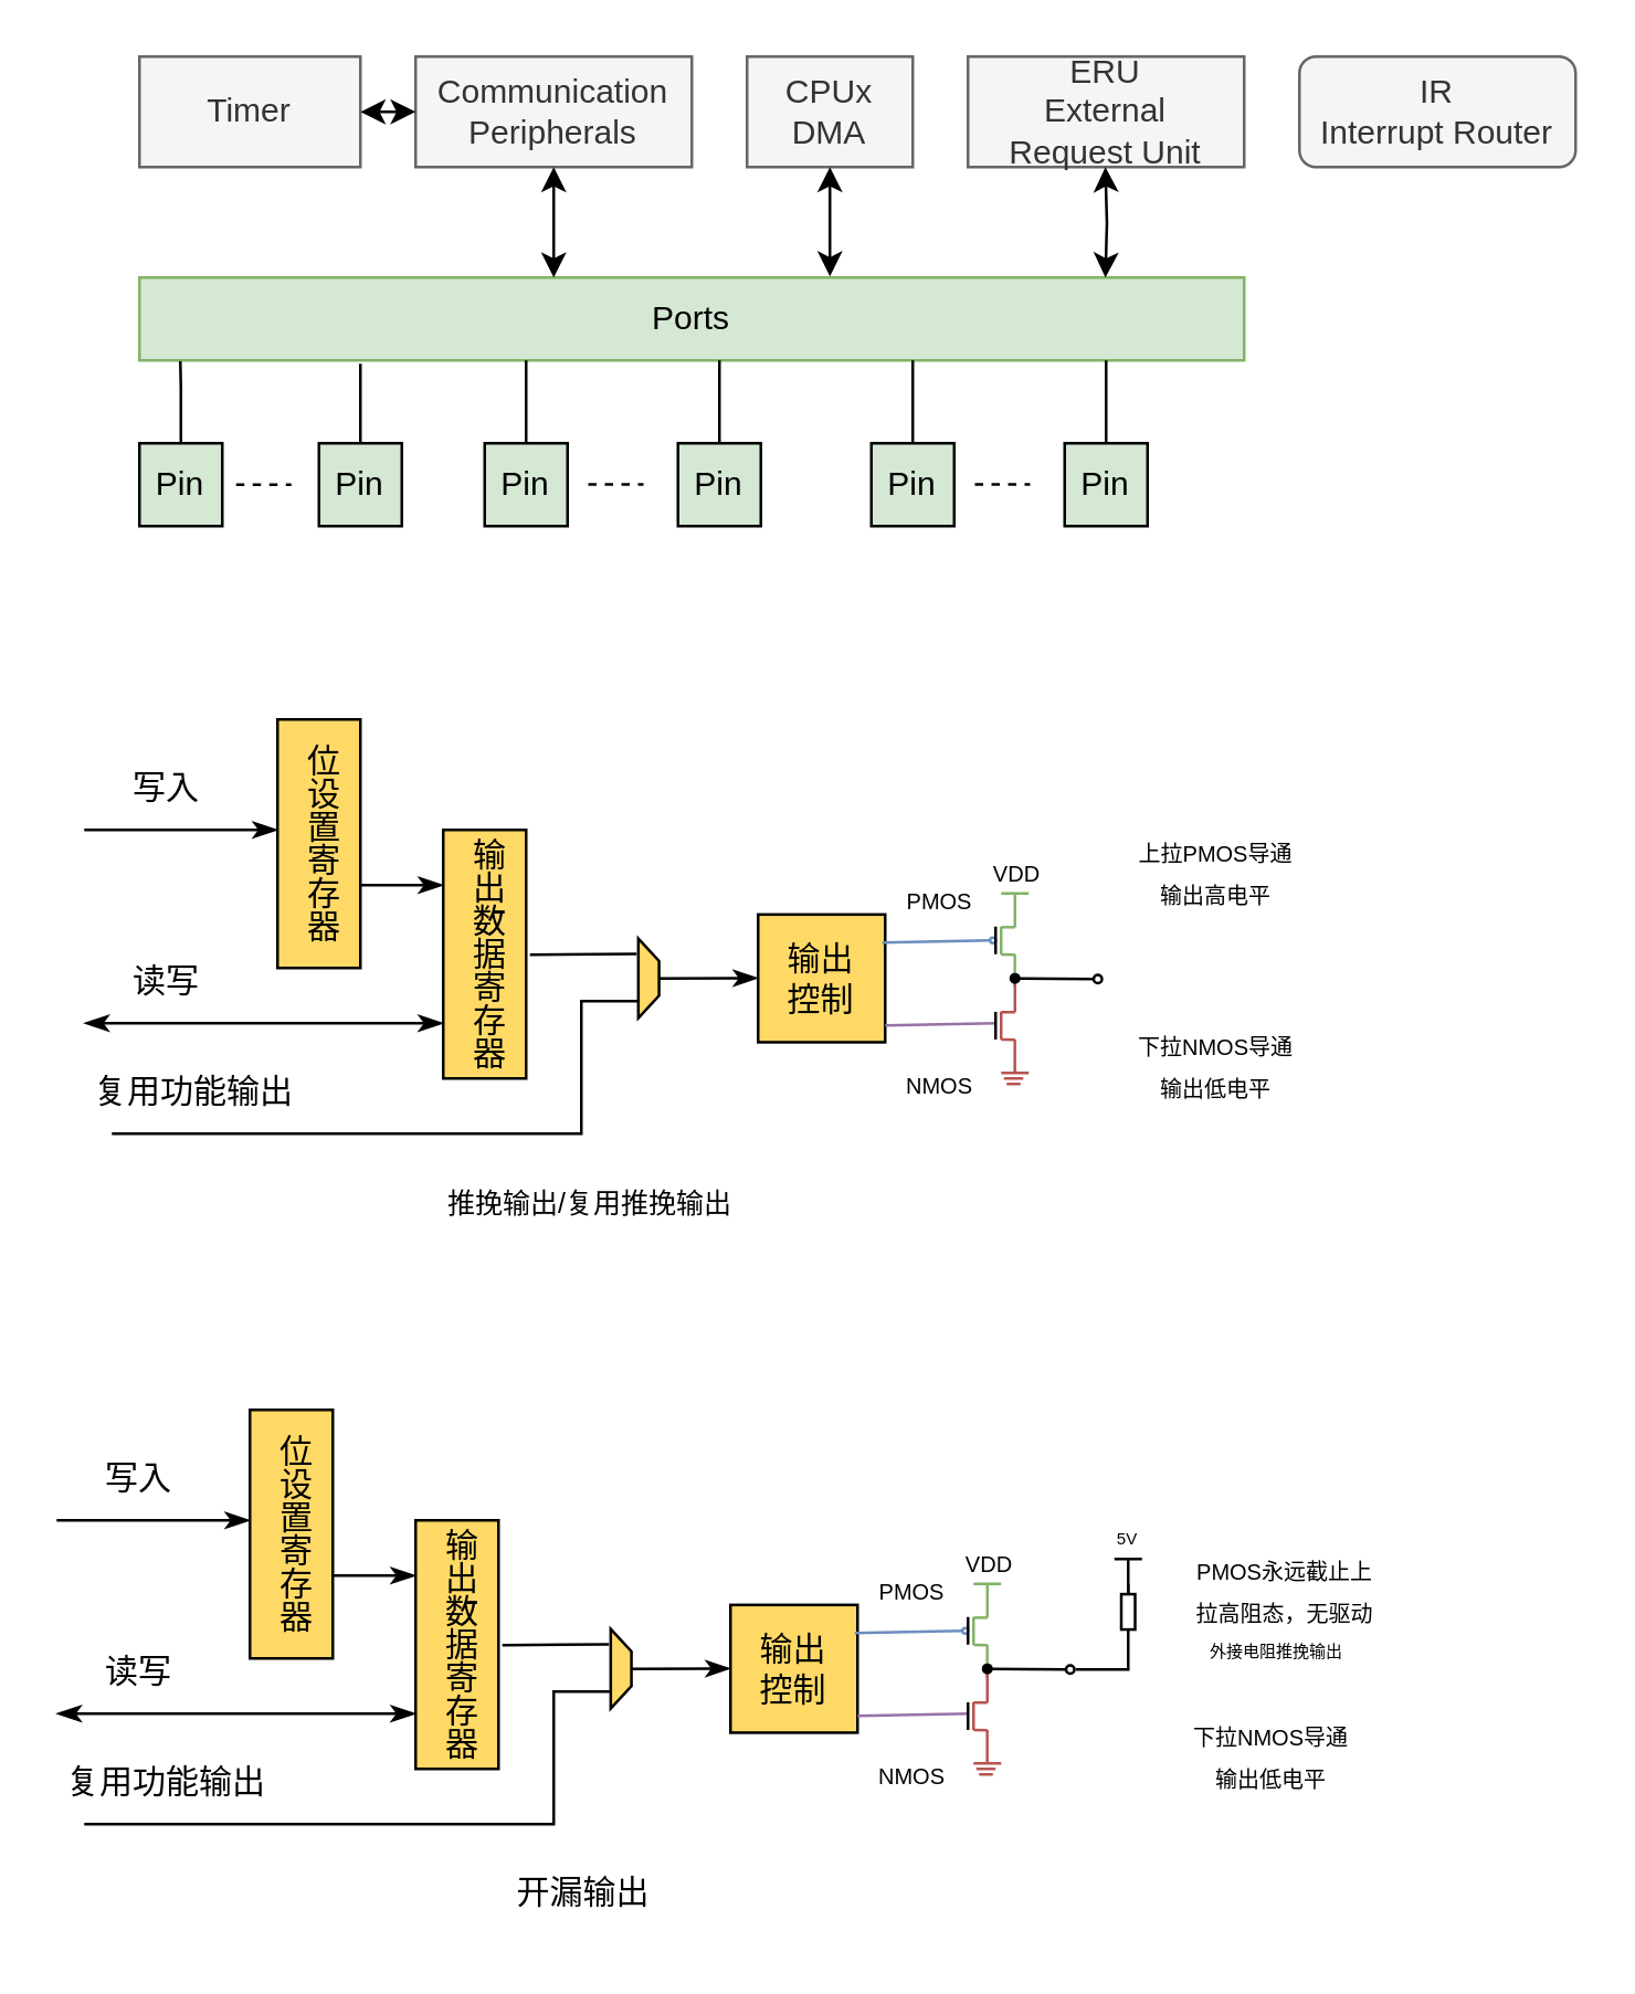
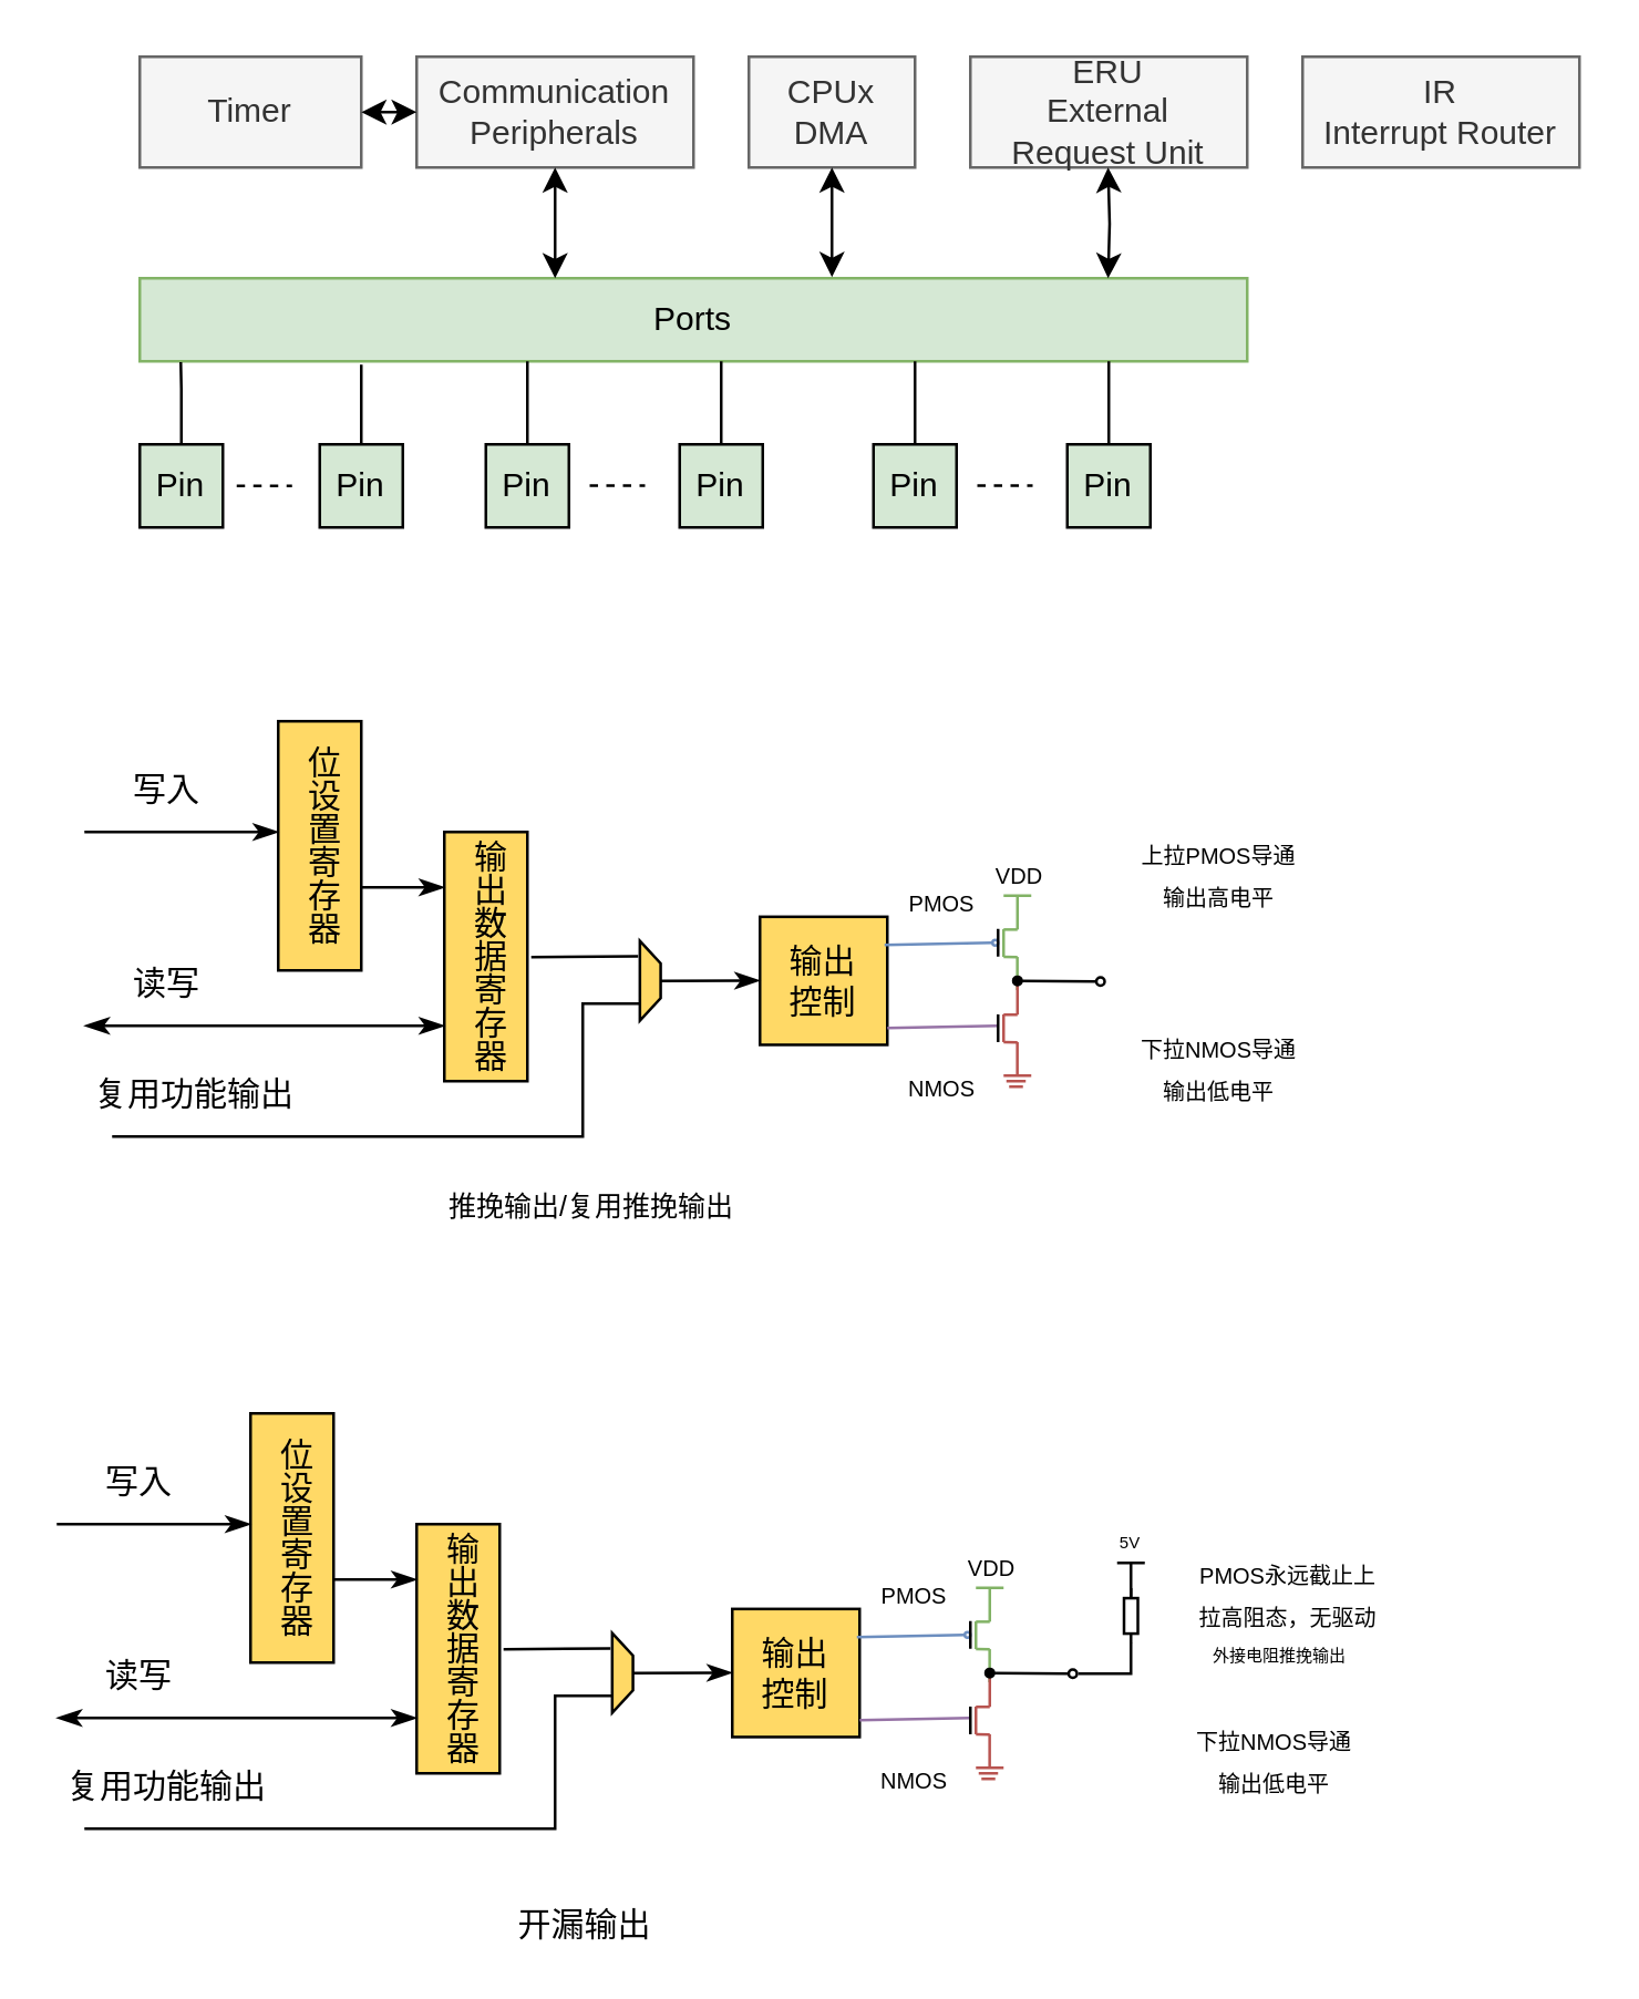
- <mxCell id="8" value="&lt;div&gt;IR&lt;/div&gt;&lt;div&gt;Interrupt Router&lt;/div&gt;" style="whiteSpace=wrap;html=1;fillColor=#f5f5f5;fontColor=#333333;strokeColor=#666666;rounded=1;" vertex="1" parent="1"><mxGeometry x="470" y="20" width="100" height="40" as="geometry" /></mxCell>
+ <mxCell id="8" value="&lt;div&gt;IR&lt;/div&gt;&lt;div&gt;Interrupt Router&lt;/div&gt;" style="rounded=0;whiteSpace=wrap;html=1;fillColor=#f5f5f5;fontColor=#333333;strokeColor=#666666;" vertex="1" parent="1"><mxGeometry x="470" y="20" width="100" height="40" as="geometry" /></mxCell>
- <mxCell id="111" value="开漏输出" style="text;strokeColor=none;align=left;fillColor=none;html=1;verticalAlign=middle;whiteSpace=wrap;rounded=0;" vertex="1" parent="1"><mxGeometry x="185" y="670" width="60" height="30" as="geometry" /></mxCell>
+ <mxCell id="111" value="开漏输出" style="text;strokeColor=none;align=left;fillColor=none;html=1;verticalAlign=middle;whiteSpace=wrap;rounded=0;" vertex="1" parent="1"><mxGeometry x="185" y="680" width="60" height="30" as="geometry" /></mxCell>
